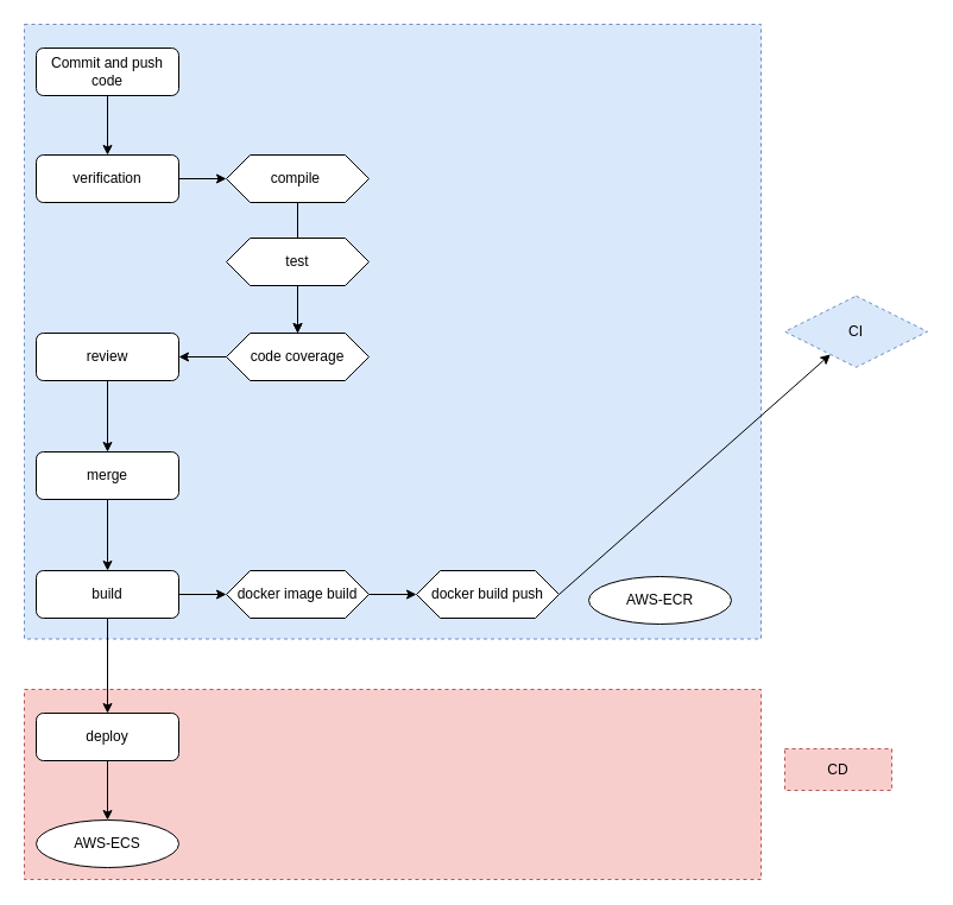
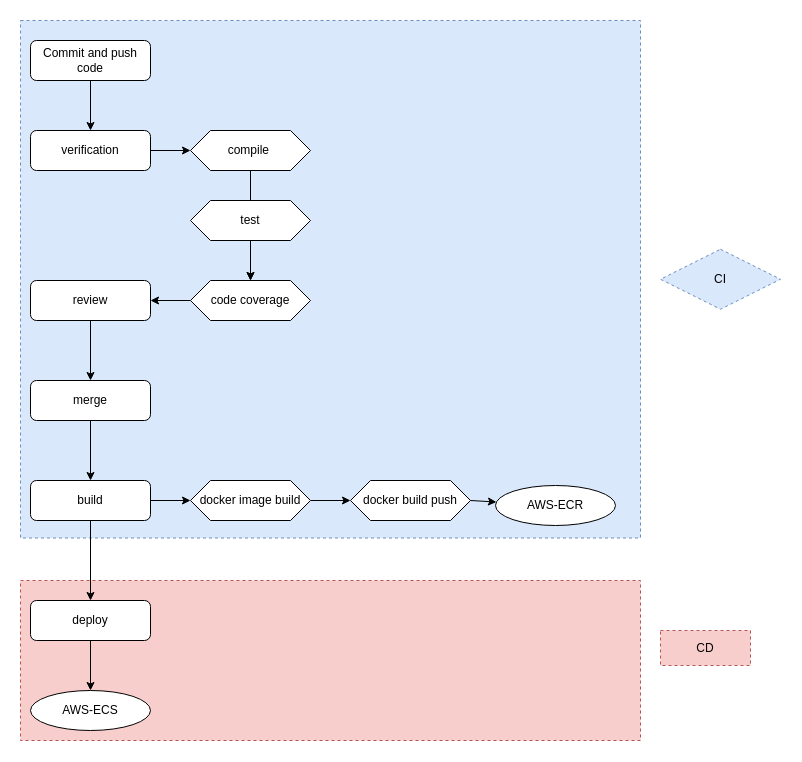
- <mxCell id="44" value="" style="endArrow=classic;html=1;rounded=0;exitX=1;exitY=0.5;exitDx=0;exitDy=0;labelBackgroundColor=none;labelBorderColor=none;shadow=0;sketch=0;" parent="1" source="36" target="50" edge="1"><mxGeometry width="50" height="50" relative="1" as="geometry"><mxPoint x="260" y="460" as="sourcePoint" /><mxPoint x="310" y="410" as="targetPoint" /></mxGeometry></mxCell>
+ <mxCell id="44" value="" style="endArrow=classic;html=1;rounded=0;exitX=1;exitY=0.5;exitDx=0;exitDy=0;labelBackgroundColor=none;labelBorderColor=none;shadow=0;sketch=0;" parent="1" source="36" target="43" edge="1"><mxGeometry width="50" height="50" relative="1" as="geometry"><mxPoint x="260" y="460" as="sourcePoint" /><mxPoint x="310" y="410" as="targetPoint" /></mxGeometry></mxCell>
